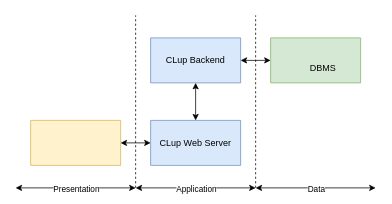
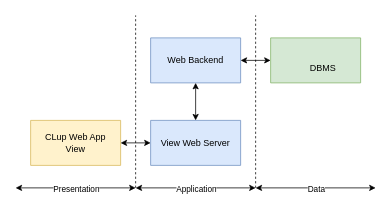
- <mxCell id="14" value="CLup Backend" style="text;html=1;strokeColor=none;fillColor=none;align=center;verticalAlign=middle;whiteSpace=wrap;rounded=0;" parent="1" vertex="1"><mxGeometry x="210" y="70" width="100" height="20" as="geometry" /></mxCell>
+ <mxCell id="14" value="Web Backend" style="text;html=1;strokeColor=none;fillColor=none;align=center;verticalAlign=middle;whiteSpace=wrap;rounded=0;" parent="1" vertex="1"><mxGeometry x="210" y="70" width="100" height="20" as="geometry" /></mxCell>
+ <mxCell id="11" value="CLup Web App View" style="text;html=1;strokeColor=none;fillColor=none;align=center;verticalAlign=middle;whiteSpace=wrap;rounded=0;" parent="1" vertex="1"><mxGeometry x="50" y="180" width="100" height="20" as="geometry" /></mxCell>
- <mxCell id="13" value="CLup Web Server" style="text;html=1;strokeColor=none;fillColor=none;align=center;verticalAlign=middle;whiteSpace=wrap;rounded=0;" parent="1" vertex="1"><mxGeometry x="210" y="180" width="100" height="20" as="geometry" /></mxCell>
+ <mxCell id="13" value="View Web Server" style="text;html=1;strokeColor=none;fillColor=none;align=center;verticalAlign=middle;whiteSpace=wrap;rounded=0;" parent="1" vertex="1"><mxGeometry x="210" y="180" width="100" height="20" as="geometry" /></mxCell>
